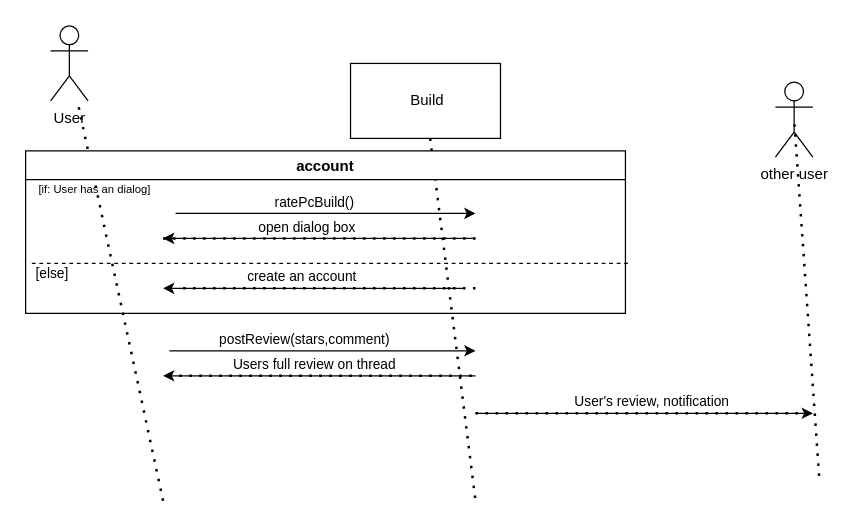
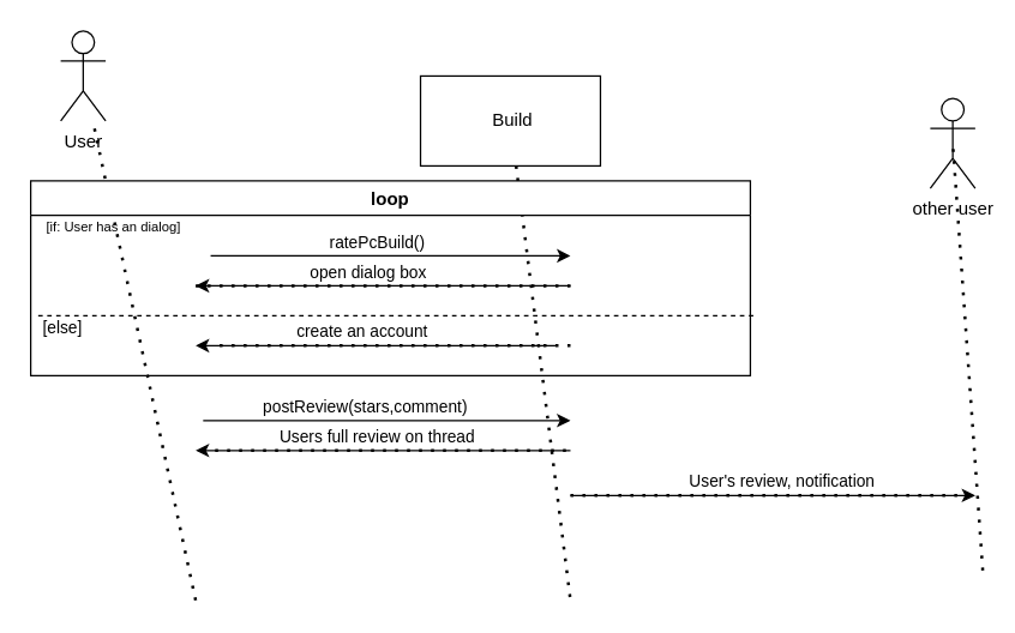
- <mxCell id="10" value="account" style="swimlane;startSize=23;" parent="1" vertex="1"><mxGeometry x="20" y="120" width="480" height="130" as="geometry" /></mxCell>
+ <mxCell id="10" value="loop" style="swimlane;startSize=23;" parent="1" vertex="1"><mxGeometry x="20" y="120" width="480" height="130" as="geometry" /></mxCell>
